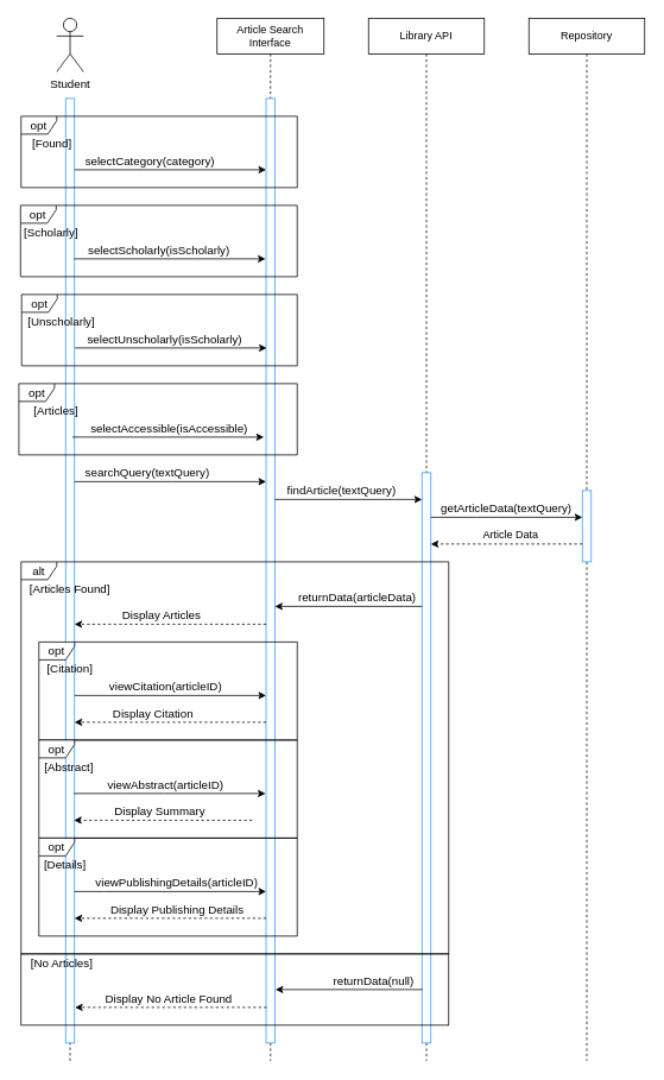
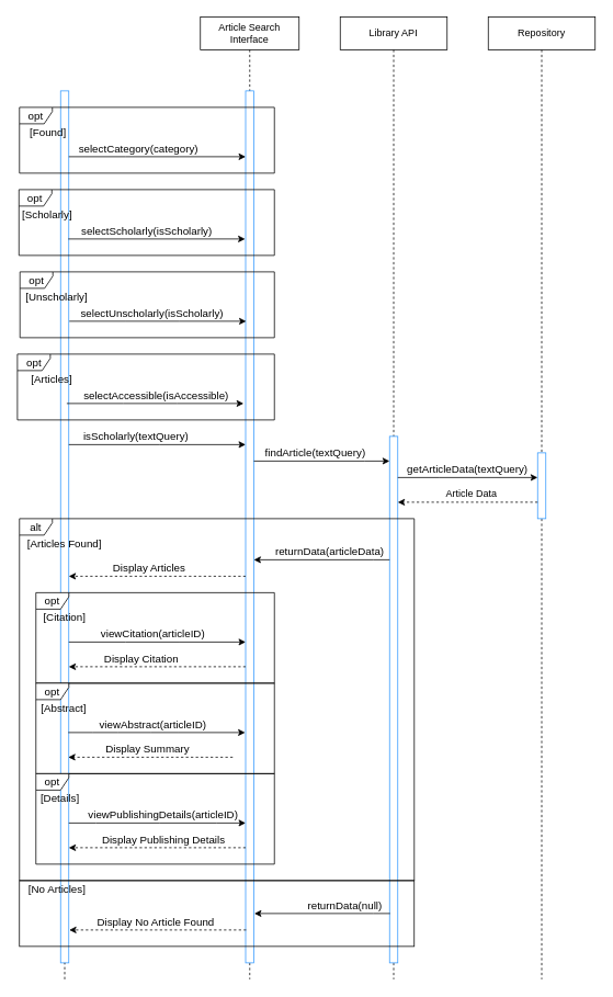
- <mxCell id="4" value="Student" style="shape=umlActor;verticalLabelPosition=bottom;verticalAlign=top;html=1;outlineConnect=0;strokeColor=#000000;fontSize=13;" parent="1" vertex="1"><mxGeometry x="63" y="20" width="30" height="60" as="geometry" /></mxCell>
- <mxCell id="20" value="searchQuery(textQuery)" style="text;html=1;strokeColor=none;fillColor=none;align=center;verticalAlign=middle;whiteSpace=wrap;rounded=0;fontSize=13;" parent="1" vertex="1"><mxGeometry x="86.75" y="520" width="156.25" height="20" as="geometry" /></mxCell>
+ <mxCell id="20" value="isScholarly(textQuery)" style="text;html=1;strokeColor=none;fillColor=none;align=center;verticalAlign=middle;whiteSpace=wrap;rounded=0;fontSize=13;" parent="1" vertex="1"><mxGeometry x="86.75" y="520" width="156.25" height="20" as="geometry" /></mxCell>
